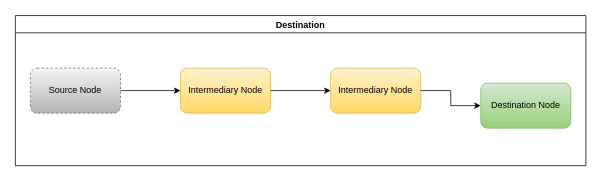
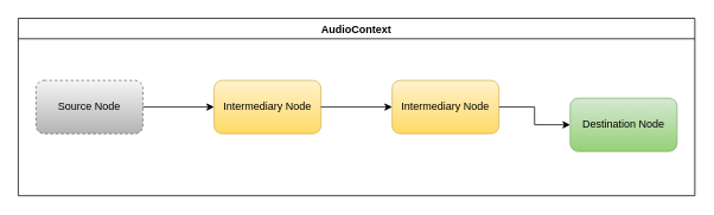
- <mxCell id="2" value="Destination" style="swimlane;" parent="1" vertex="1"><mxGeometry x="20" y="20" width="760" height="200" as="geometry" /></mxCell>
+ <mxCell id="2" value="AudioContext" style="swimlane;" parent="1" vertex="1"><mxGeometry x="20" y="20" width="760" height="200" as="geometry" /></mxCell>
